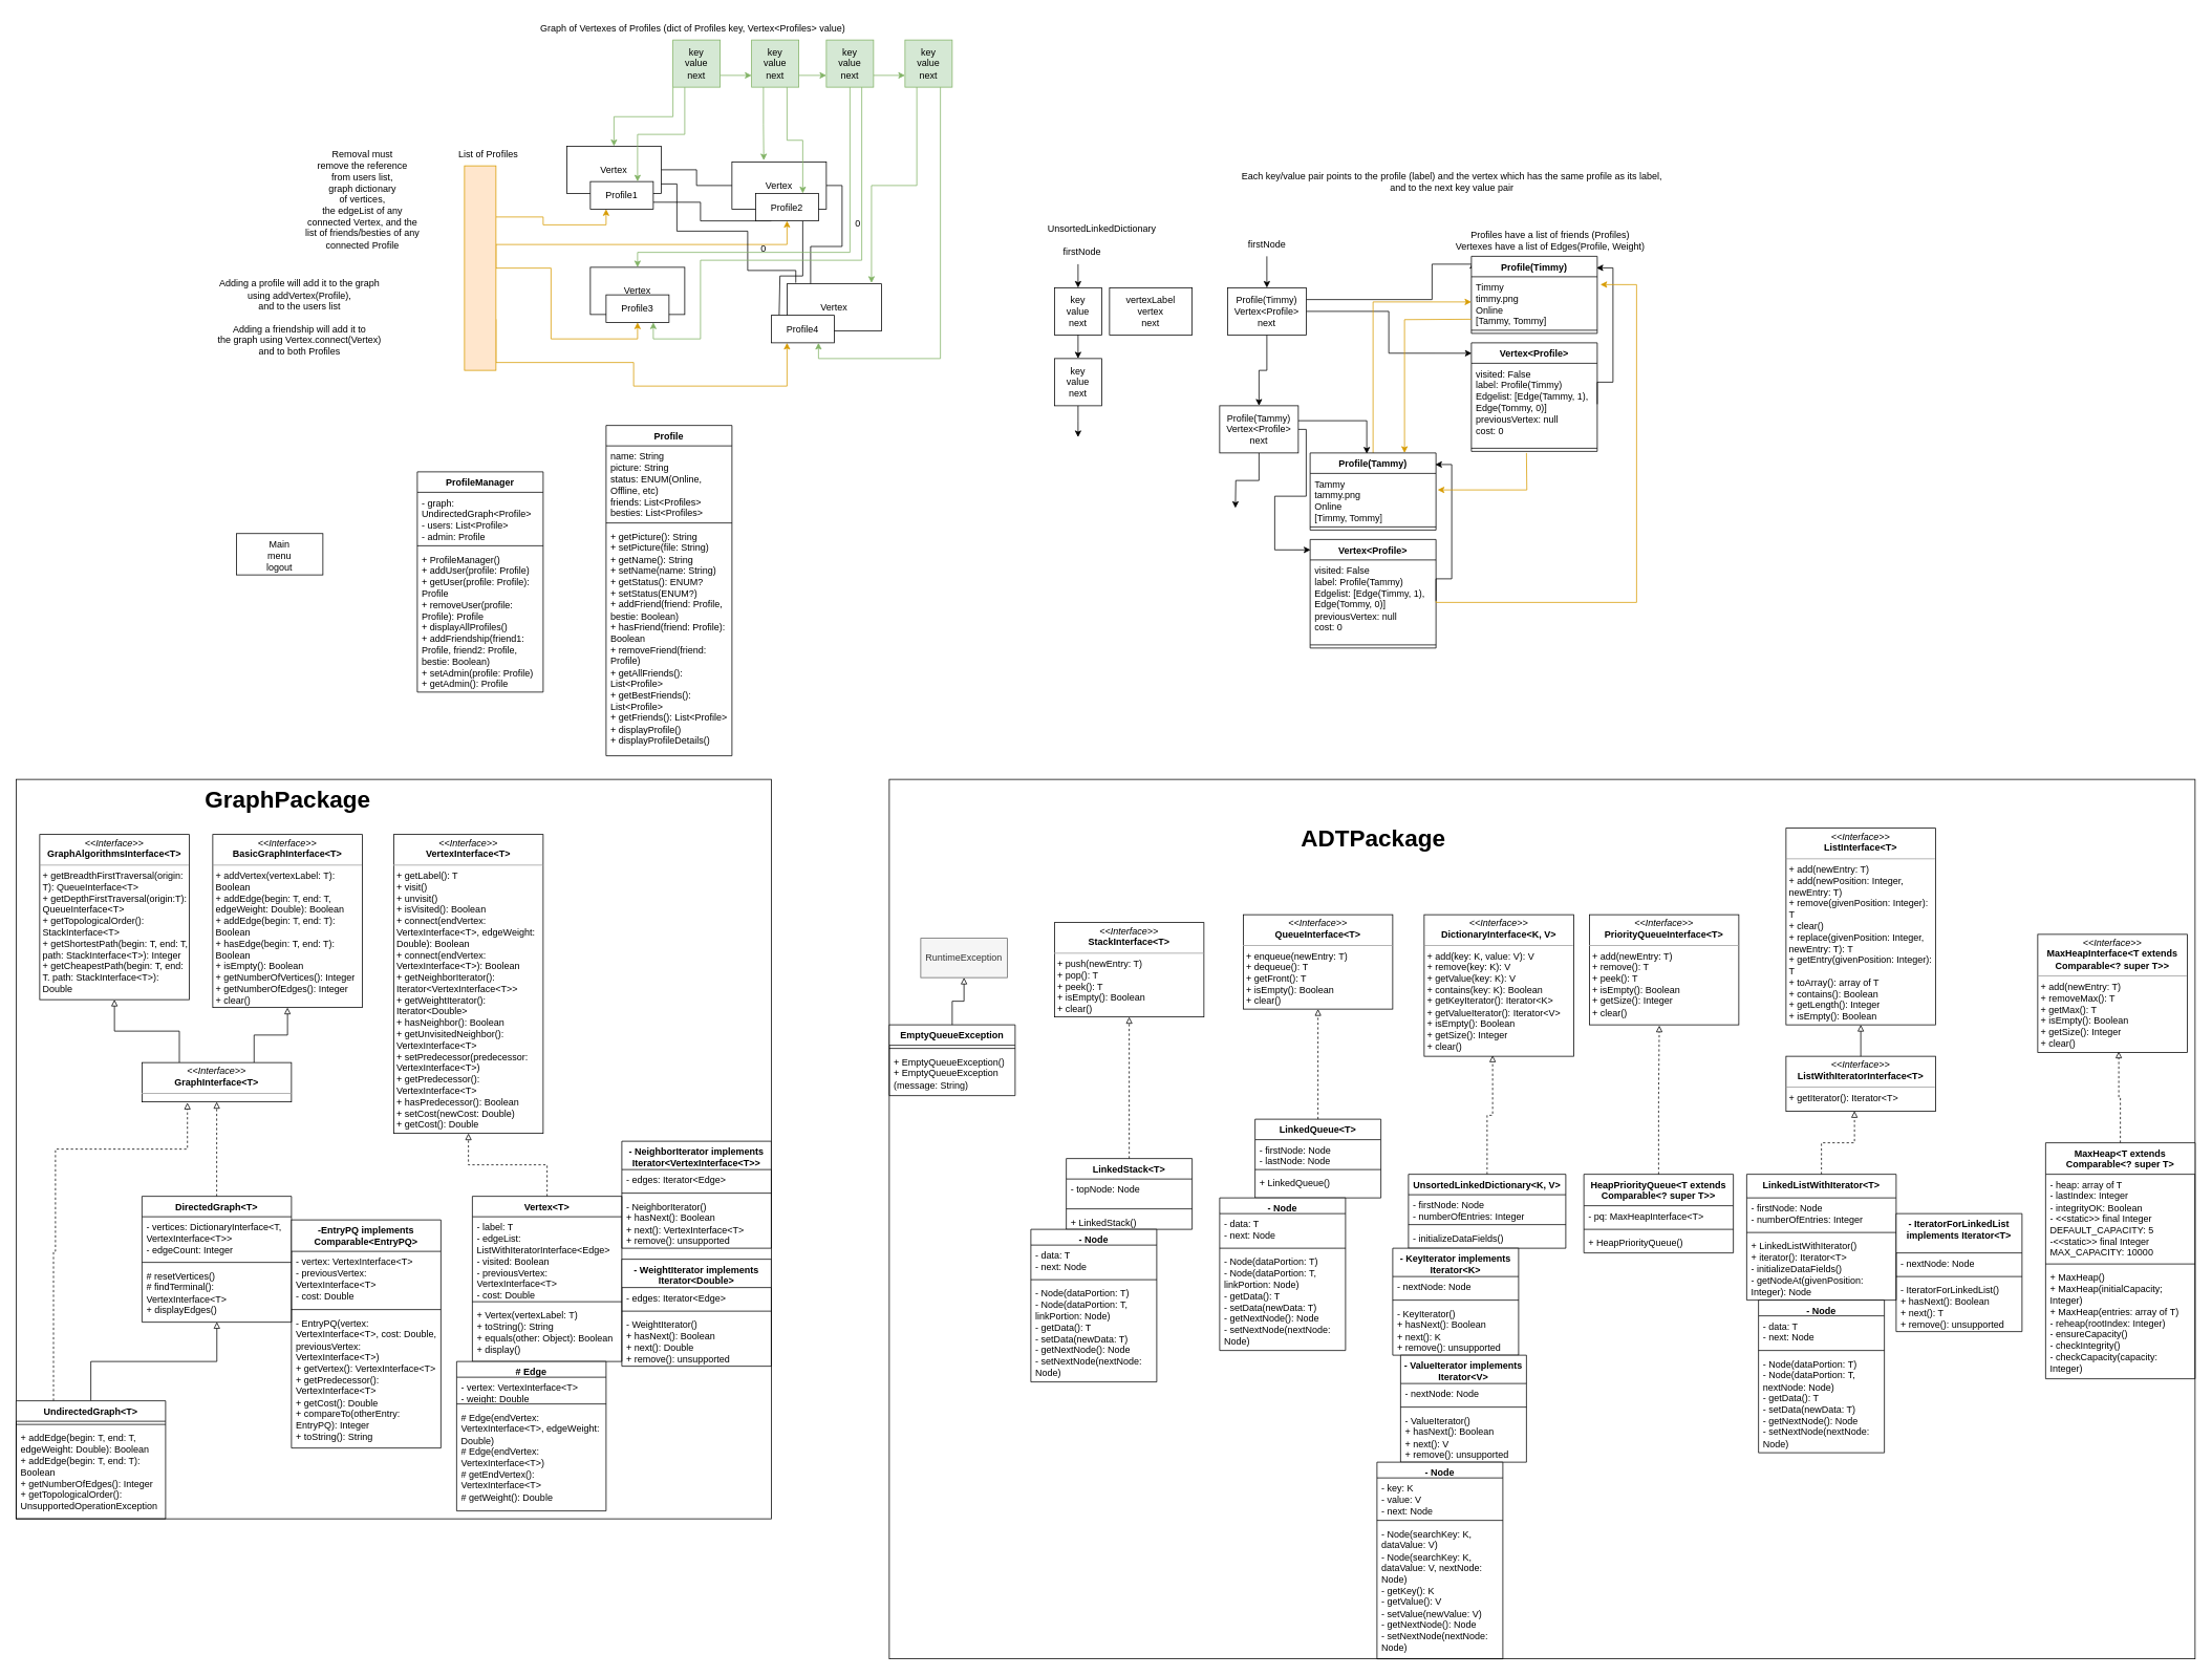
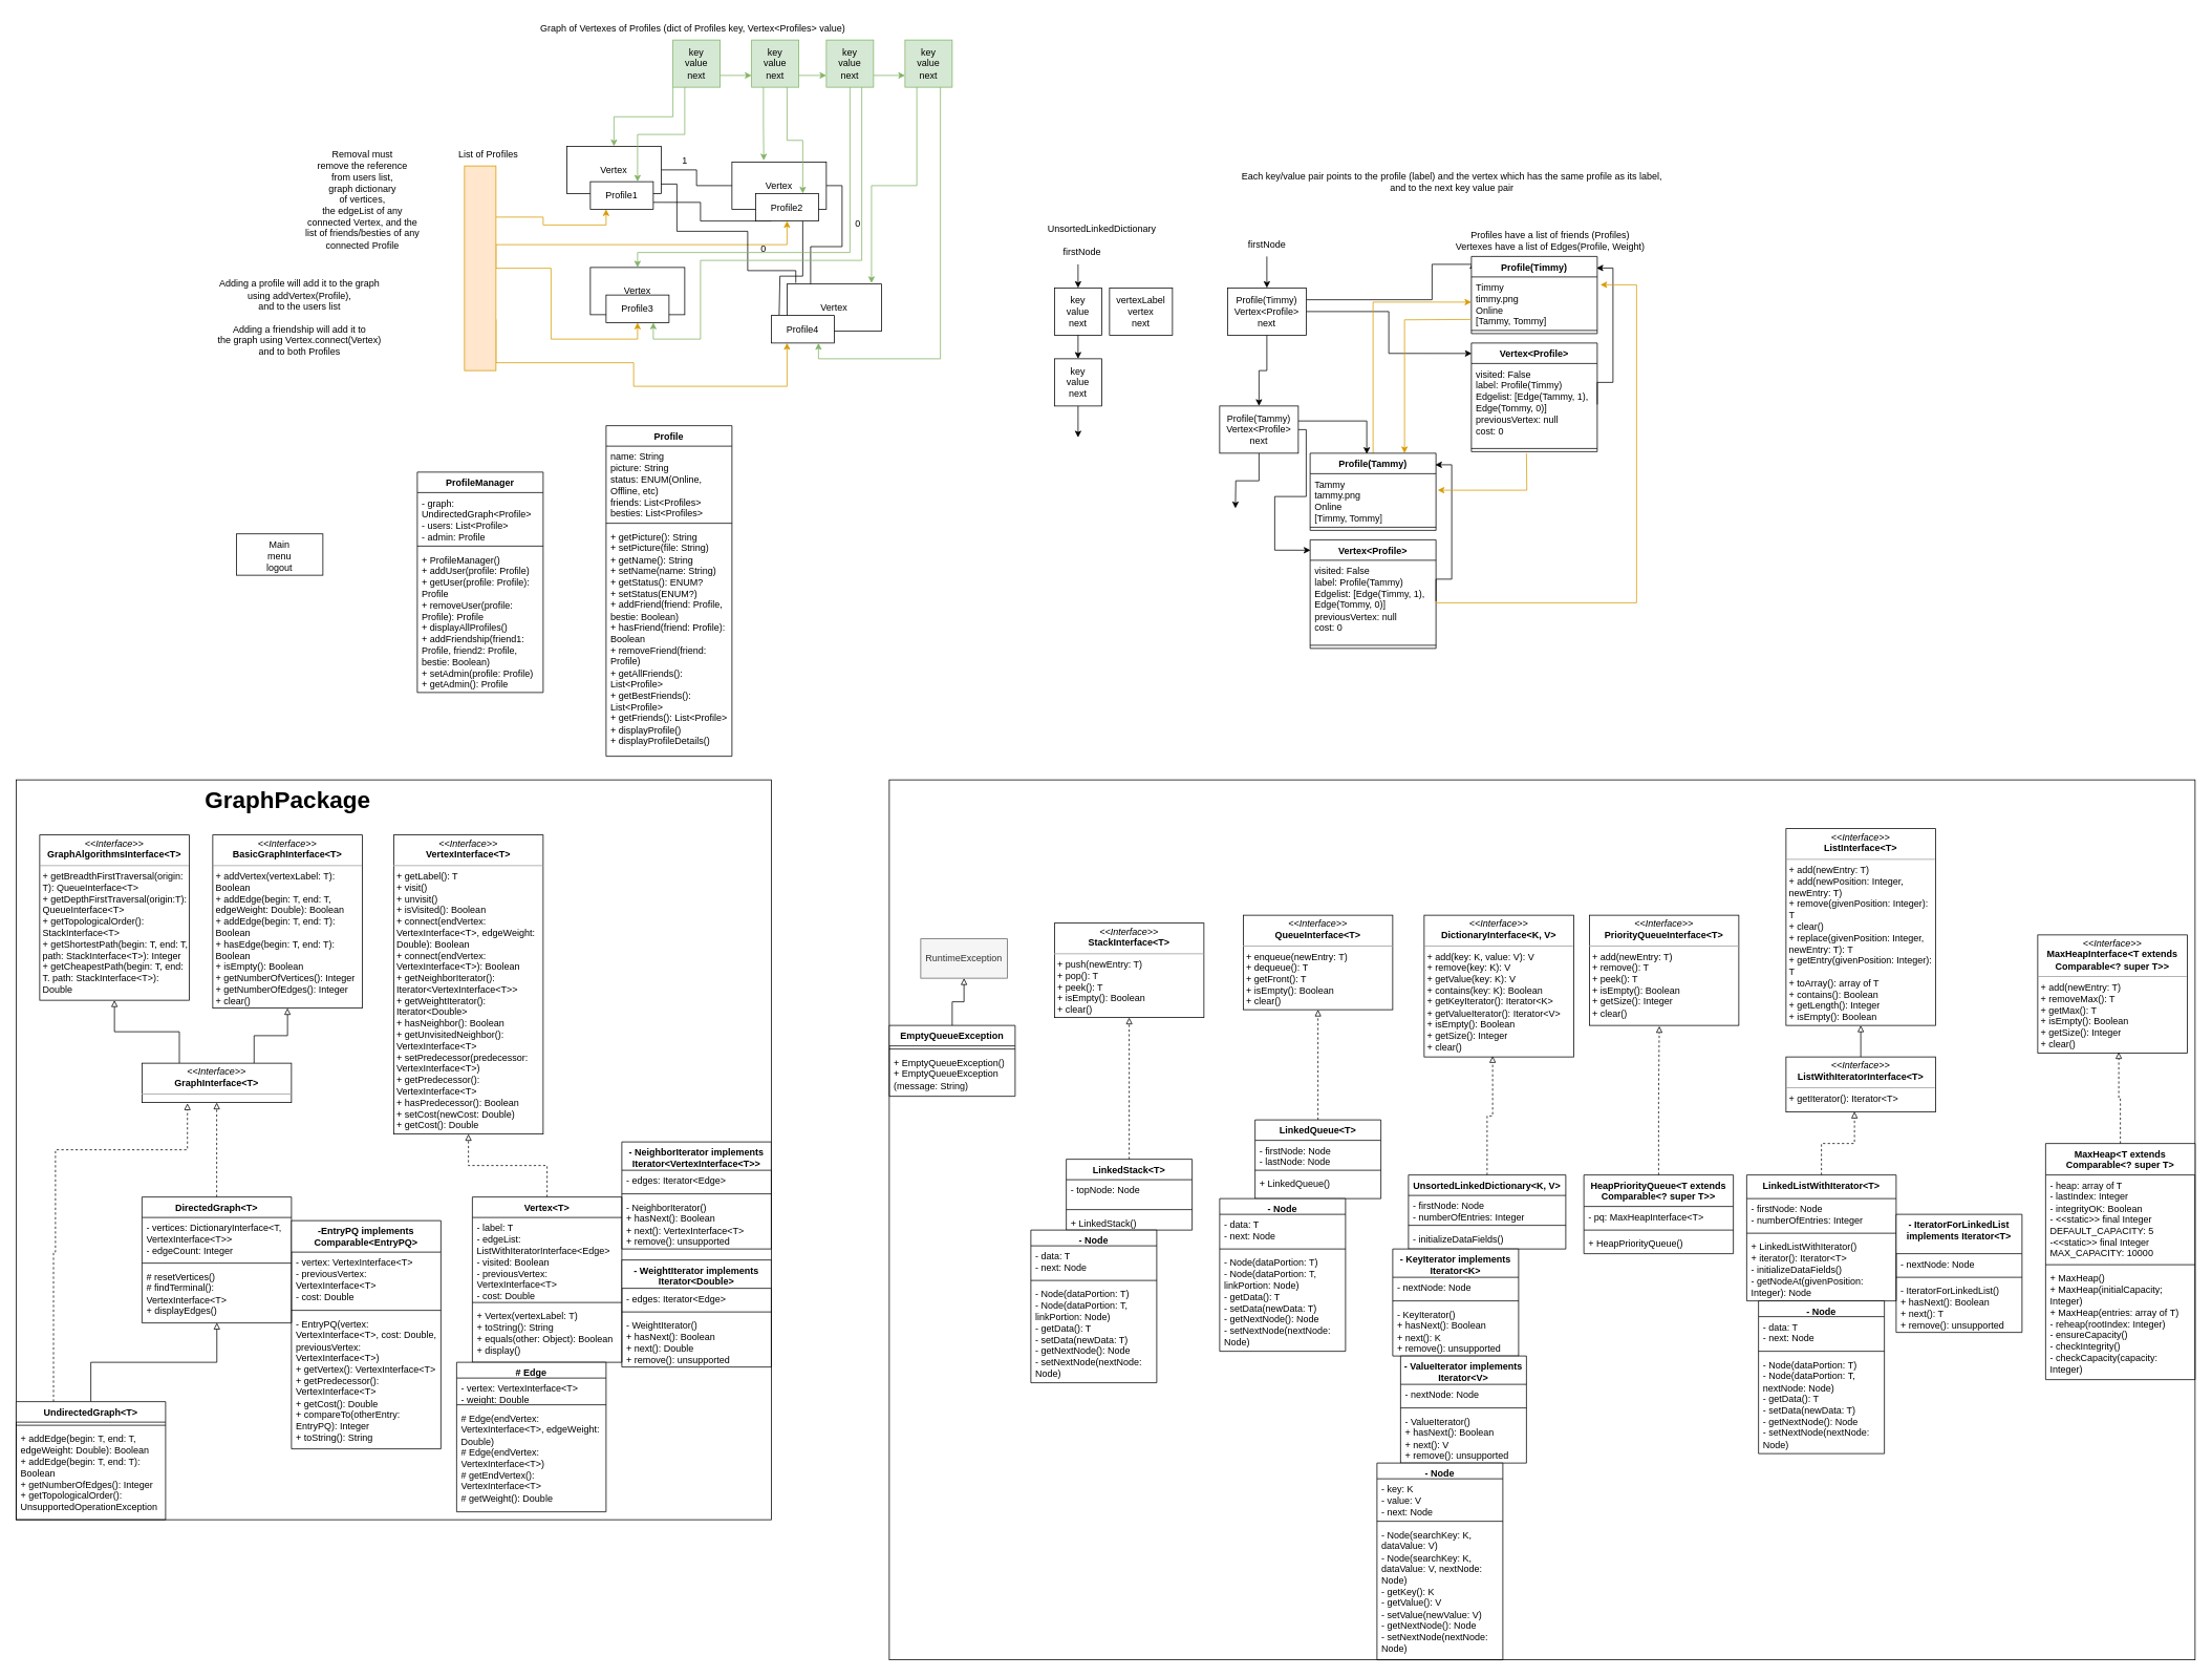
+ <mxCell id="180" value="1" style="text;html=1;align=center;verticalAlign=middle;resizable=0;points=[];autosize=1;strokeColor=none;fillColor=none;" vertex="1" parent="1"><mxGeometry x="855" y="188" width="30" height="30" as="geometry" /></mxCell>
- <mxCell id="13" value="vertexLabel&lt;br&gt;vertex&lt;br&gt;next" style="rounded=0;whiteSpace=wrap;html=1;" parent="1" vertex="1"><mxGeometry x="1410" y="365" width="105" height="60" as="geometry" /></mxCell>
+ <mxCell id="13" value="vertexLabel&lt;br&gt;vertex&lt;br&gt;next" style="rounded=0;whiteSpace=wrap;html=1;" parent="1" vertex="1"><mxGeometry x="1410" y="365" width="80" height="60" as="geometry" /></mxCell>
- <mxCell id="52" value="ADTPackage" style="text;html=1;align=center;verticalAlign=middle;resizable=0;points=[];autosize=1;strokeColor=none;fillColor=none;fontSize=30;fontStyle=1" parent="51" vertex="1"><mxGeometry x="510" y="50" width="210" height="50" as="geometry" /></mxCell>
